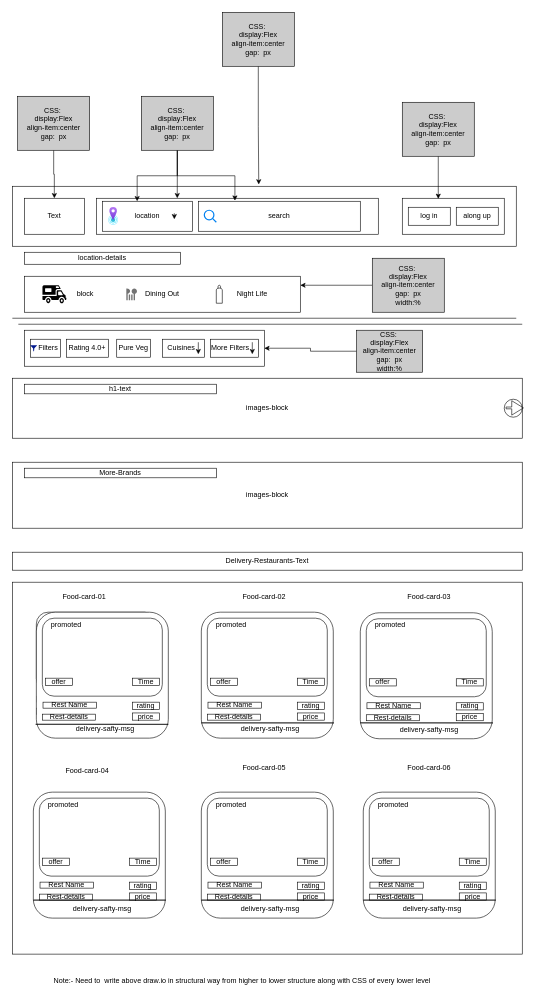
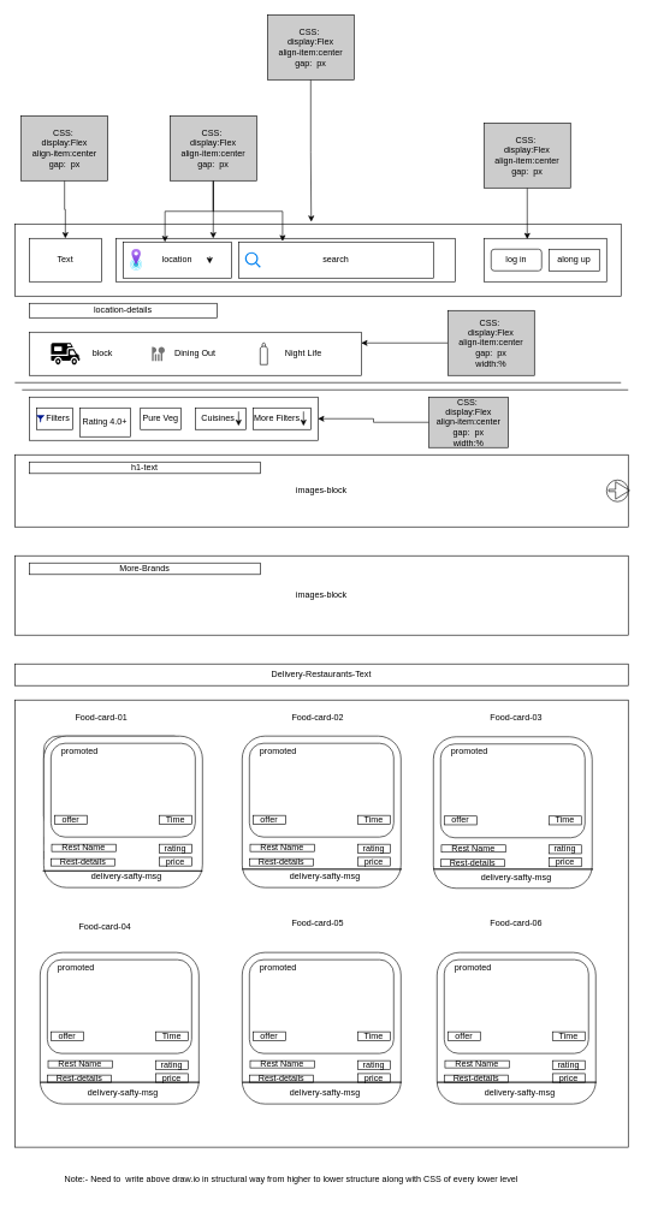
- <mxCell id="14" value="log in" style="rounded=0;whiteSpace=wrap;html=1;" parent="1" vertex="1"><mxGeometry x="680" y="345" width="70" height="30" as="geometry" /></mxCell>
+ <mxCell id="14" value="log in" style="whiteSpace=wrap;html=1;rounded=1;" parent="1" vertex="1"><mxGeometry x="680" y="345" width="70" height="30" as="geometry" /></mxCell>
- <mxCell id="27" value="Rating 4.0+" style="rounded=0;whiteSpace=wrap;html=1;" parent="1" vertex="1"><mxGeometry x="110" y="565" width="70" height="30" as="geometry" /></mxCell>
+ <mxCell id="27" value="Rating 4.0+" style="rounded=0;whiteSpace=wrap;html=1;" parent="1" vertex="1"><mxGeometry x="110" y="565" width="70" height="40" as="geometry" /></mxCell>
